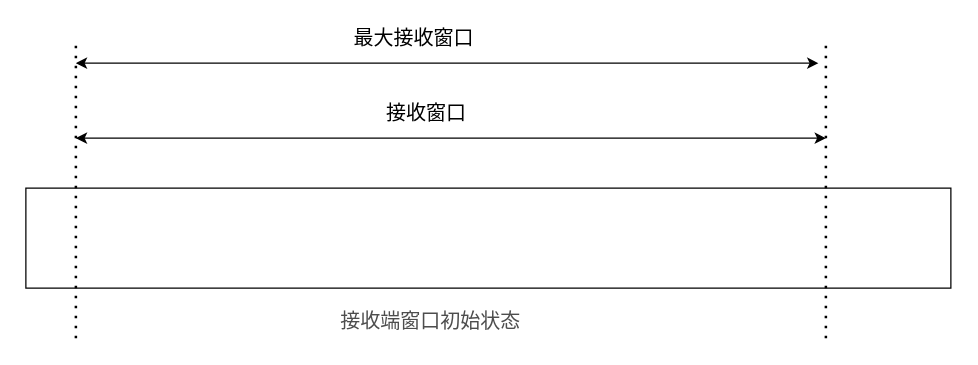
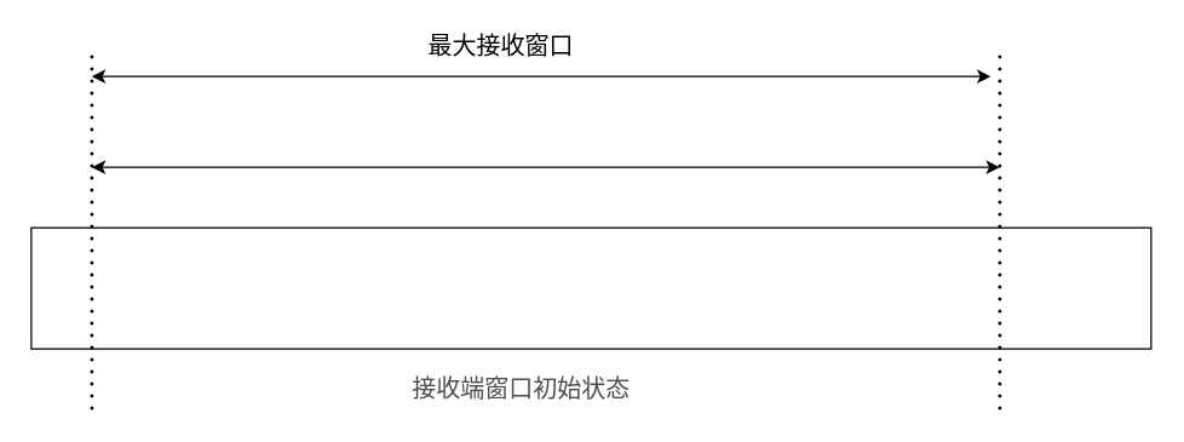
- <mxCell id="5" value="接收窗口" style="text;html=1;align=center;verticalAlign=middle;resizable=0;points=[];autosize=1;strokeColor=none;fillColor=none;fontSize=16;" vertex="1" parent="1"><mxGeometry x="300" y="80" width="80" height="20" as="geometry" /></mxCell>
